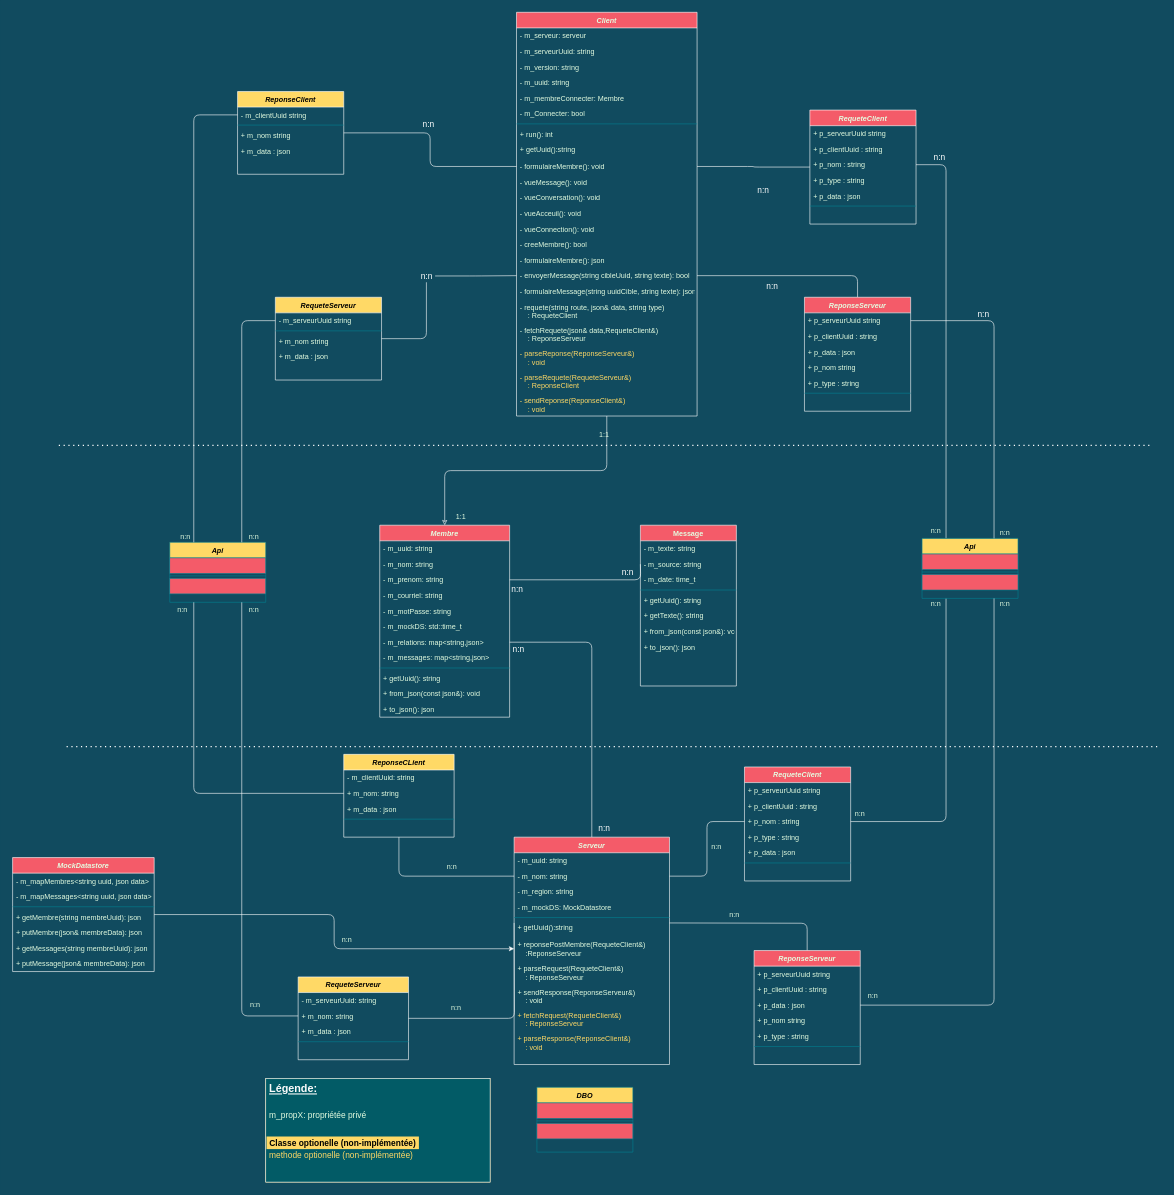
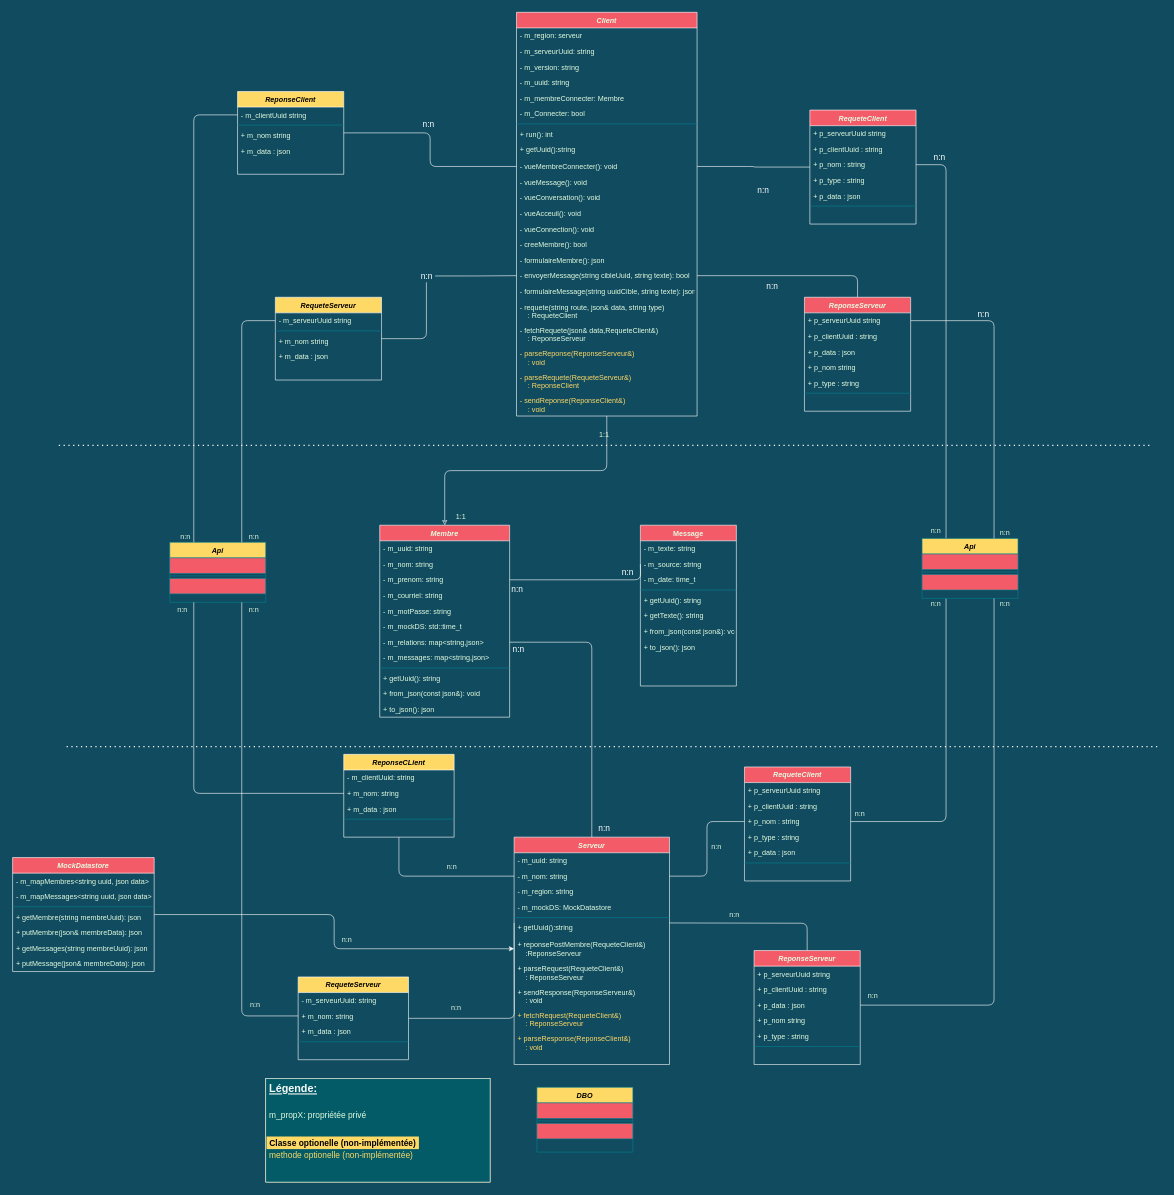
- <mxCell id="41" value="- m_serveur: serveur" style="text;align=left;verticalAlign=top;spacingLeft=4;spacingRight=4;overflow=hidden;rotatable=0;points=[[0,0.5],[1,0.5]];portConstraint=eastwest;fontColor=#E4FDE1;" parent="40" vertex="1"><mxGeometry y="26" width="301" height="26" as="geometry" /></mxCell>
+ <mxCell id="41" value="- m_region: serveur" style="text;align=left;verticalAlign=top;spacingLeft=4;spacingRight=4;overflow=hidden;rotatable=0;points=[[0,0.5],[1,0.5]];portConstraint=eastwest;fontColor=#E4FDE1;" parent="40" vertex="1"><mxGeometry y="26" width="301" height="26" as="geometry" /></mxCell>
- <mxCell id="50" value="- formulaireMembre(): void" style="text;align=left;verticalAlign=top;spacingLeft=4;spacingRight=4;overflow=hidden;rotatable=0;points=[[0,0.5],[1,0.5]];portConstraint=eastwest;fontColor=#E4FDE1;" parent="40" vertex="1"><mxGeometry y="244" width="301" height="26" as="geometry" /></mxCell>
+ <mxCell id="50" value="- vueMembreConnecter(): void" style="text;align=left;verticalAlign=top;spacingLeft=4;spacingRight=4;overflow=hidden;rotatable=0;points=[[0,0.5],[1,0.5]];portConstraint=eastwest;fontColor=#E4FDE1;" parent="40" vertex="1"><mxGeometry y="244" width="301" height="26" as="geometry" /></mxCell>
